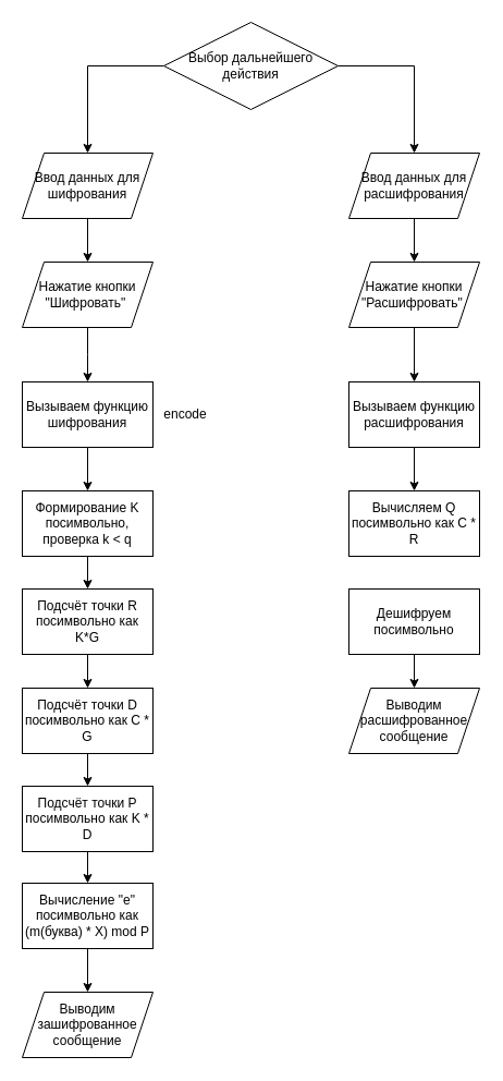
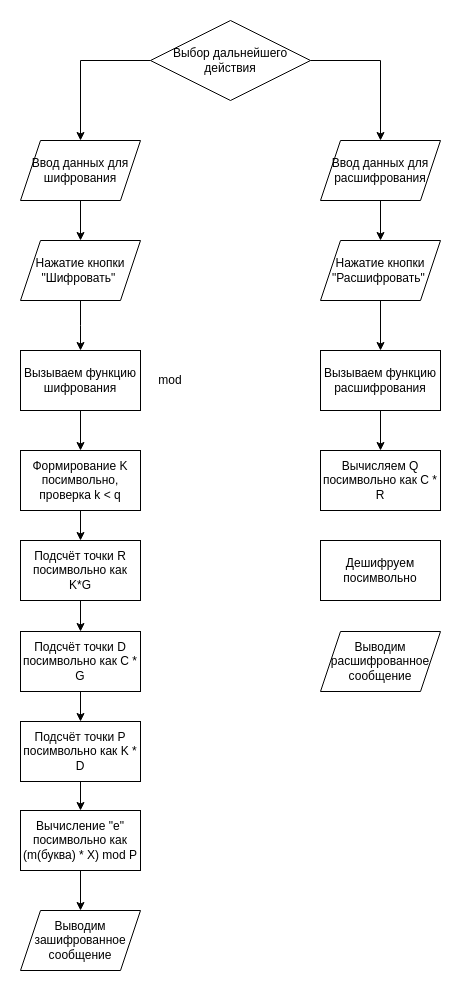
- <mxCell id="16" value="encode" style="text;html=1;strokeColor=none;fillColor=none;align=center;verticalAlign=middle;whiteSpace=wrap;rounded=0;" vertex="1" parent="1"><mxGeometry x="140" y="365" width="60" height="30" as="geometry" /></mxCell>
+ <mxCell id="16" value="mod" style="text;html=1;strokeColor=none;fillColor=none;align=center;verticalAlign=middle;whiteSpace=wrap;rounded=0;" vertex="1" parent="1"><mxGeometry x="140" y="365" width="60" height="30" as="geometry" /></mxCell>
- <mxCell id="30" value="" style="edgeStyle=orthogonalEdgeStyle;rounded=0;orthogonalLoop=1;jettySize=auto;html=1;" edge="1" parent="1" source="31" target="32"><mxGeometry relative="1" as="geometry" /></mxCell>
